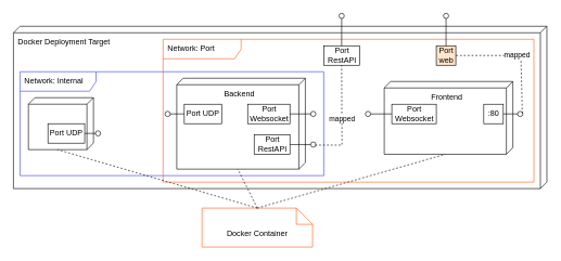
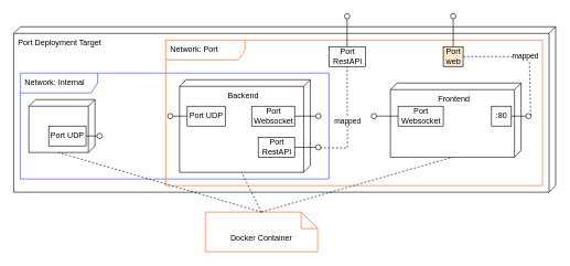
- <mxCell id="2" value="Docker Deployment Target" style="verticalAlign=top;align=left;shape=cube;size=10;direction=south;fontStyle=0;html=1;boundedLbl=1;spacingLeft=5;container=0;" vertex="1" parent="1"><mxGeometry y="40" width="820" height="250" as="geometry" x="20" /></mxCell>
+ <mxCell id="2" value="Port Deployment Target" style="verticalAlign=top;align=left;shape=cube;size=10;direction=south;fontStyle=0;html=1;boundedLbl=1;spacingLeft=5;container=0;" vertex="1" parent="1"><mxGeometry y="40" width="820" height="250" as="geometry" x="20" /></mxCell>
